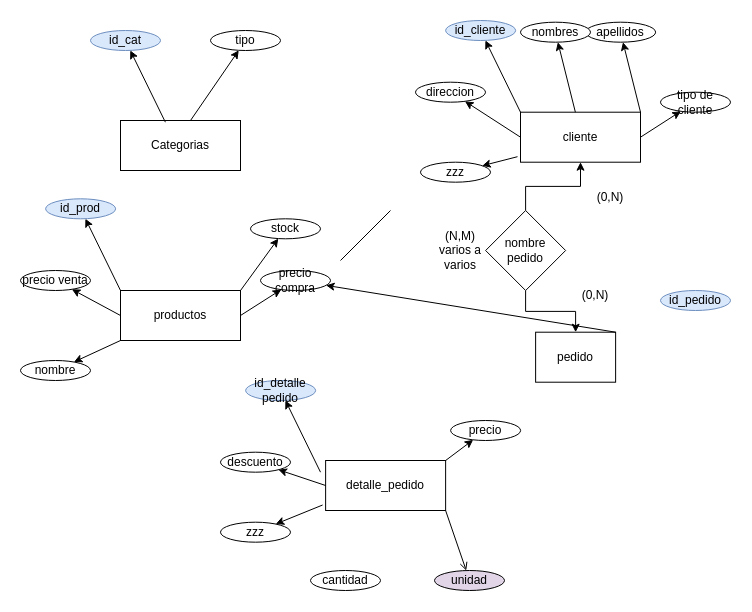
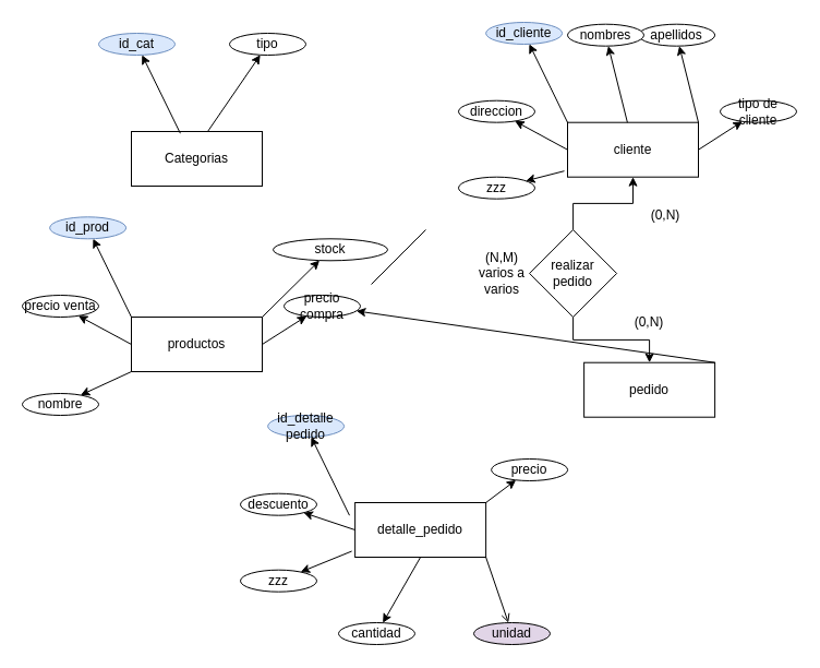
- <mxCell id="40" value="direccion" style="ellipse;whiteSpace=wrap;html=1;" vertex="1" parent="1"><mxGeometry x="415" y="81.7" width="70" height="20" as="geometry" /></mxCell>
+ <mxCell id="40" value="direccion" style="ellipse;whiteSpace=wrap;html=1;" vertex="1" parent="1"><mxGeometry x="420" y="91.7" width="70" height="20" as="geometry" /></mxCell>
- <mxCell id="14" value="stock" style="ellipse;whiteSpace=wrap;html=1;" vertex="1" parent="1"><mxGeometry x="250" y="218.3" width="70" height="20" as="geometry" /></mxCell>
+ <mxCell id="14" value="stock" style="ellipse;whiteSpace=wrap;html=1;" vertex="1" parent="1"><mxGeometry x="250" y="218.3" width="105" height="20" as="geometry" /></mxCell>
- <mxCell id="49" value="nombre pedido" style="rhombus;whiteSpace=wrap;html=1;" vertex="1" parent="1"><mxGeometry x="485.12" y="210" width="80" height="80" as="geometry" /></mxCell>
+ <mxCell id="49" value="realizar pedido" style="rhombus;whiteSpace=wrap;html=1;" vertex="1" parent="1"><mxGeometry x="485.12" y="210" width="80" height="80" as="geometry" /></mxCell>
- <mxCell id="46" value="id_pedido" style="ellipse;whiteSpace=wrap;html=1;fillColor=#dae8fc;strokeColor=#6c8ebf;" vertex="1" parent="1"><mxGeometry x="660" y="290" width="70" height="20" as="geometry" /></mxCell>
- <mxCell id="4" value="&lt;font style=&quot;vertical-align: inherit&quot;&gt;&lt;font style=&quot;vertical-align: inherit&quot;&gt;&lt;font style=&quot;vertical-align: inherit&quot;&gt;&lt;font style=&quot;vertical-align: inherit&quot;&gt;pedido&lt;/font&gt;&lt;/font&gt;&lt;/font&gt;&lt;/font&gt;" style="rounded=0;whiteSpace=wrap;html=1;" vertex="1" parent="1"><mxGeometry x="535.12" y="331.7" width="80" height="50" as="geometry" /></mxCell>
+ <mxCell id="4" value="&lt;font style=&quot;vertical-align: inherit&quot;&gt;&lt;font style=&quot;vertical-align: inherit&quot;&gt;&lt;font style=&quot;vertical-align: inherit&quot;&gt;&lt;font style=&quot;vertical-align: inherit&quot;&gt;pedido&lt;/font&gt;&lt;/font&gt;&lt;/font&gt;&lt;/font&gt;" style="rounded=0;whiteSpace=wrap;html=1;" vertex="1" parent="1"><mxGeometry x="535.12" y="331.7" width="120" height="50" as="geometry" /></mxCell>
+ <mxCell id="28" value="" style="endArrow=classic;html=1;rounded=0;exitX=0.5;exitY=1;exitDx=0;exitDy=0;" edge="1" parent="1" source="19" target="29"><mxGeometry width="50" height="50" relative="1" as="geometry"><mxPoint x="474.88" y="491.7" as="sourcePoint" /><mxPoint x="420" y="440" as="targetPoint" /></mxGeometry></mxCell>
